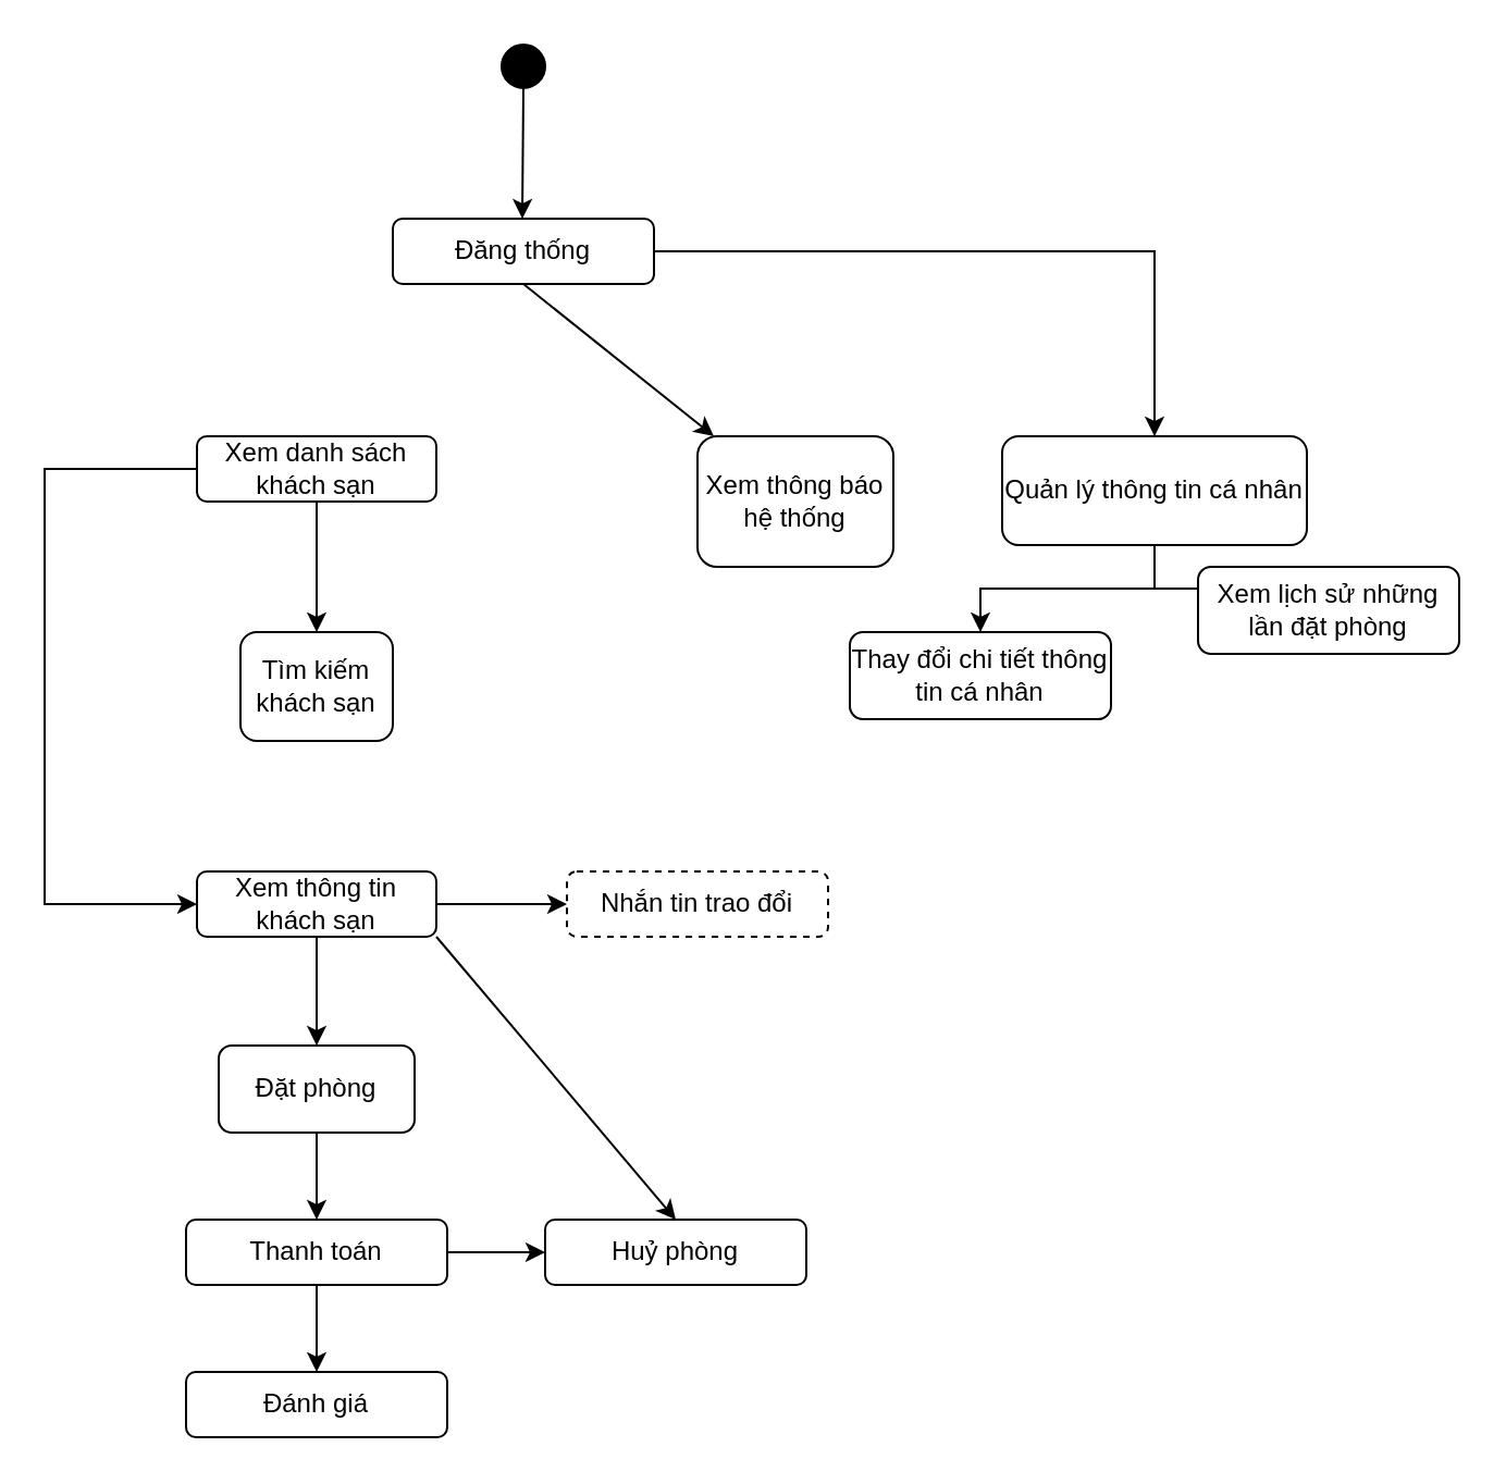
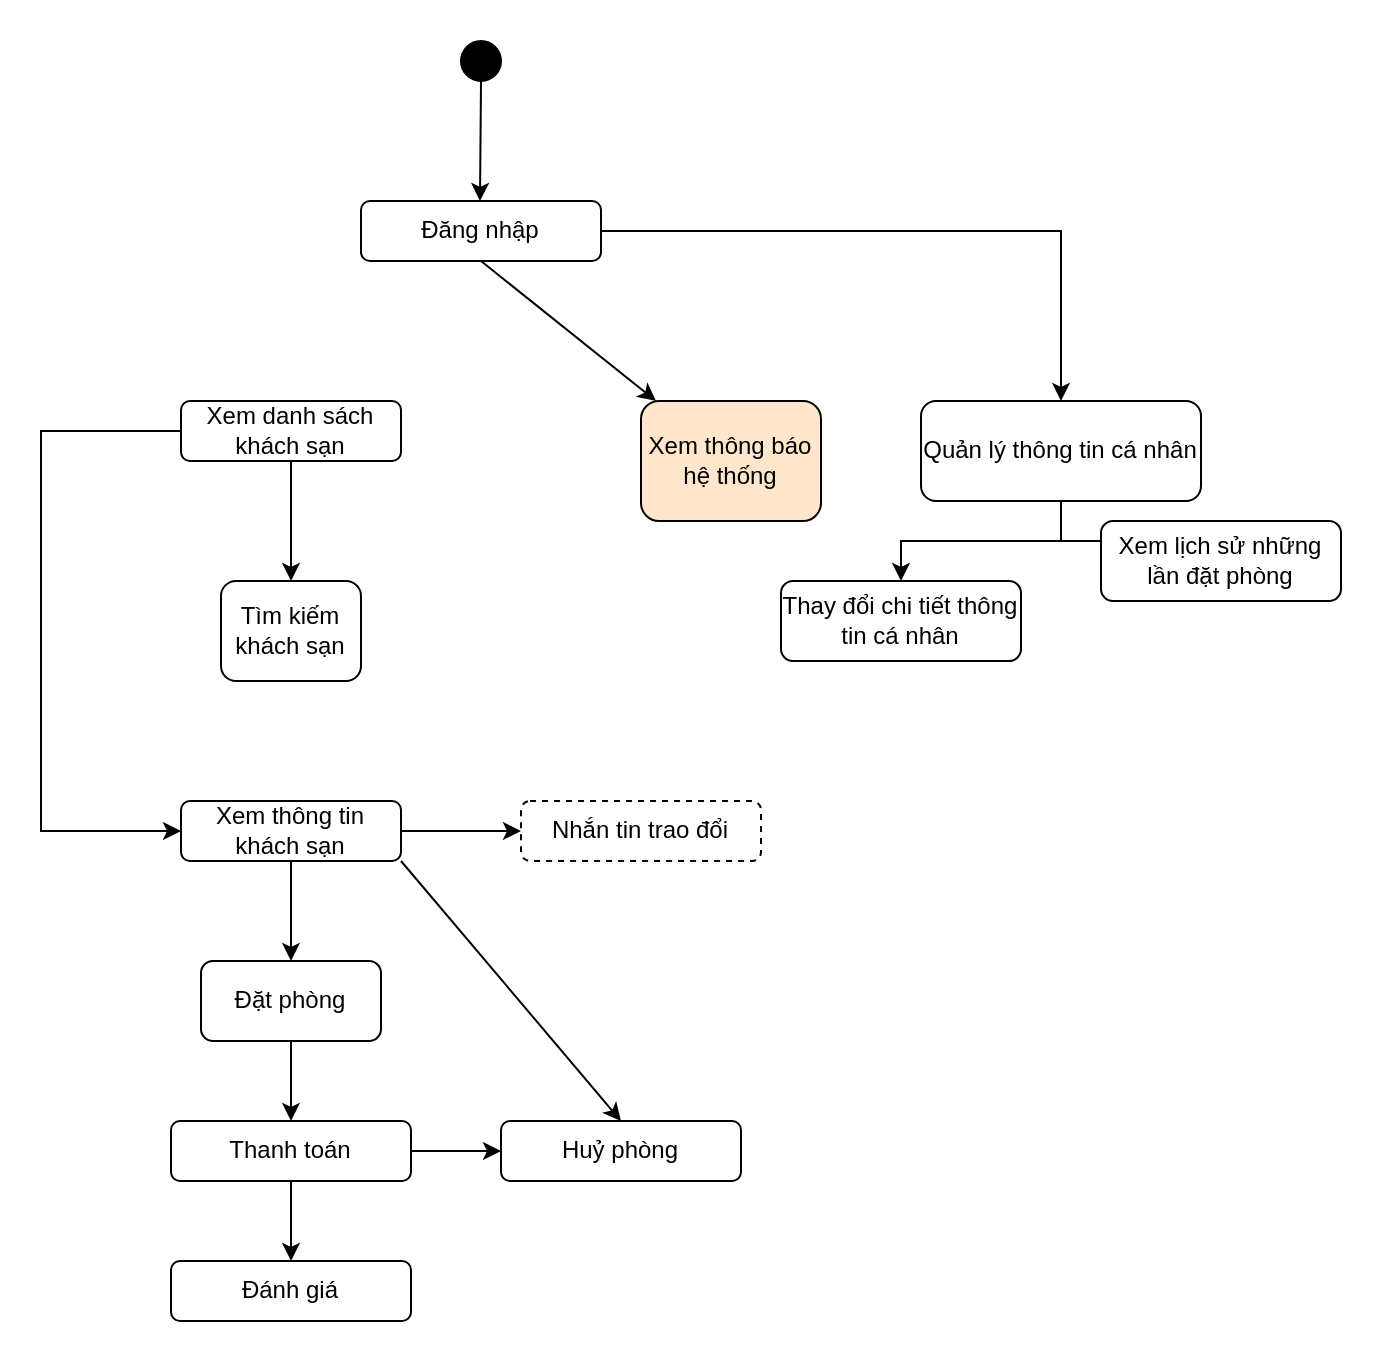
- <mxCell id="6" value="Đăng thống" style="rounded=1;whiteSpace=wrap;html=1;" vertex="1" parent="1"><mxGeometry x="180" y="100" width="120" height="30" as="geometry" /></mxCell>
+ <mxCell id="6" value="Đăng nhập" style="rounded=1;whiteSpace=wrap;html=1;" vertex="1" parent="1"><mxGeometry x="180" y="100" width="120" height="30" as="geometry" /></mxCell>
- <mxCell id="15" value="Xem thông báo hệ thống" style="rounded=1;whiteSpace=wrap;html=1;" vertex="1" parent="1"><mxGeometry x="320" y="200" width="90" height="60" as="geometry" /></mxCell>
+ <mxCell id="15" value="Xem thông báo hệ thống" style="rounded=1;whiteSpace=wrap;html=1;fillColor=#ffe6cc;" vertex="1" parent="1"><mxGeometry x="320" y="200" width="90" height="60" as="geometry" /></mxCell>
